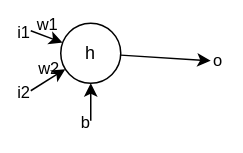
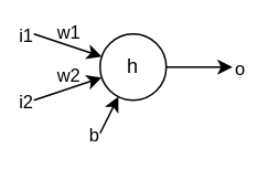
- <mxCell id="2" value="h" style="ellipse;whiteSpace=wrap;html=1;aspect=fixed;" parent="1" vertex="1"><mxGeometry x="40" y="15" width="40" height="40" as="geometry" /></mxCell>
+ <mxCell id="2" value="h" style="ellipse;whiteSpace=wrap;html=1;aspect=fixed;" parent="1" vertex="1"><mxGeometry x="60" y="20" width="40" height="40" as="geometry" /></mxCell>
